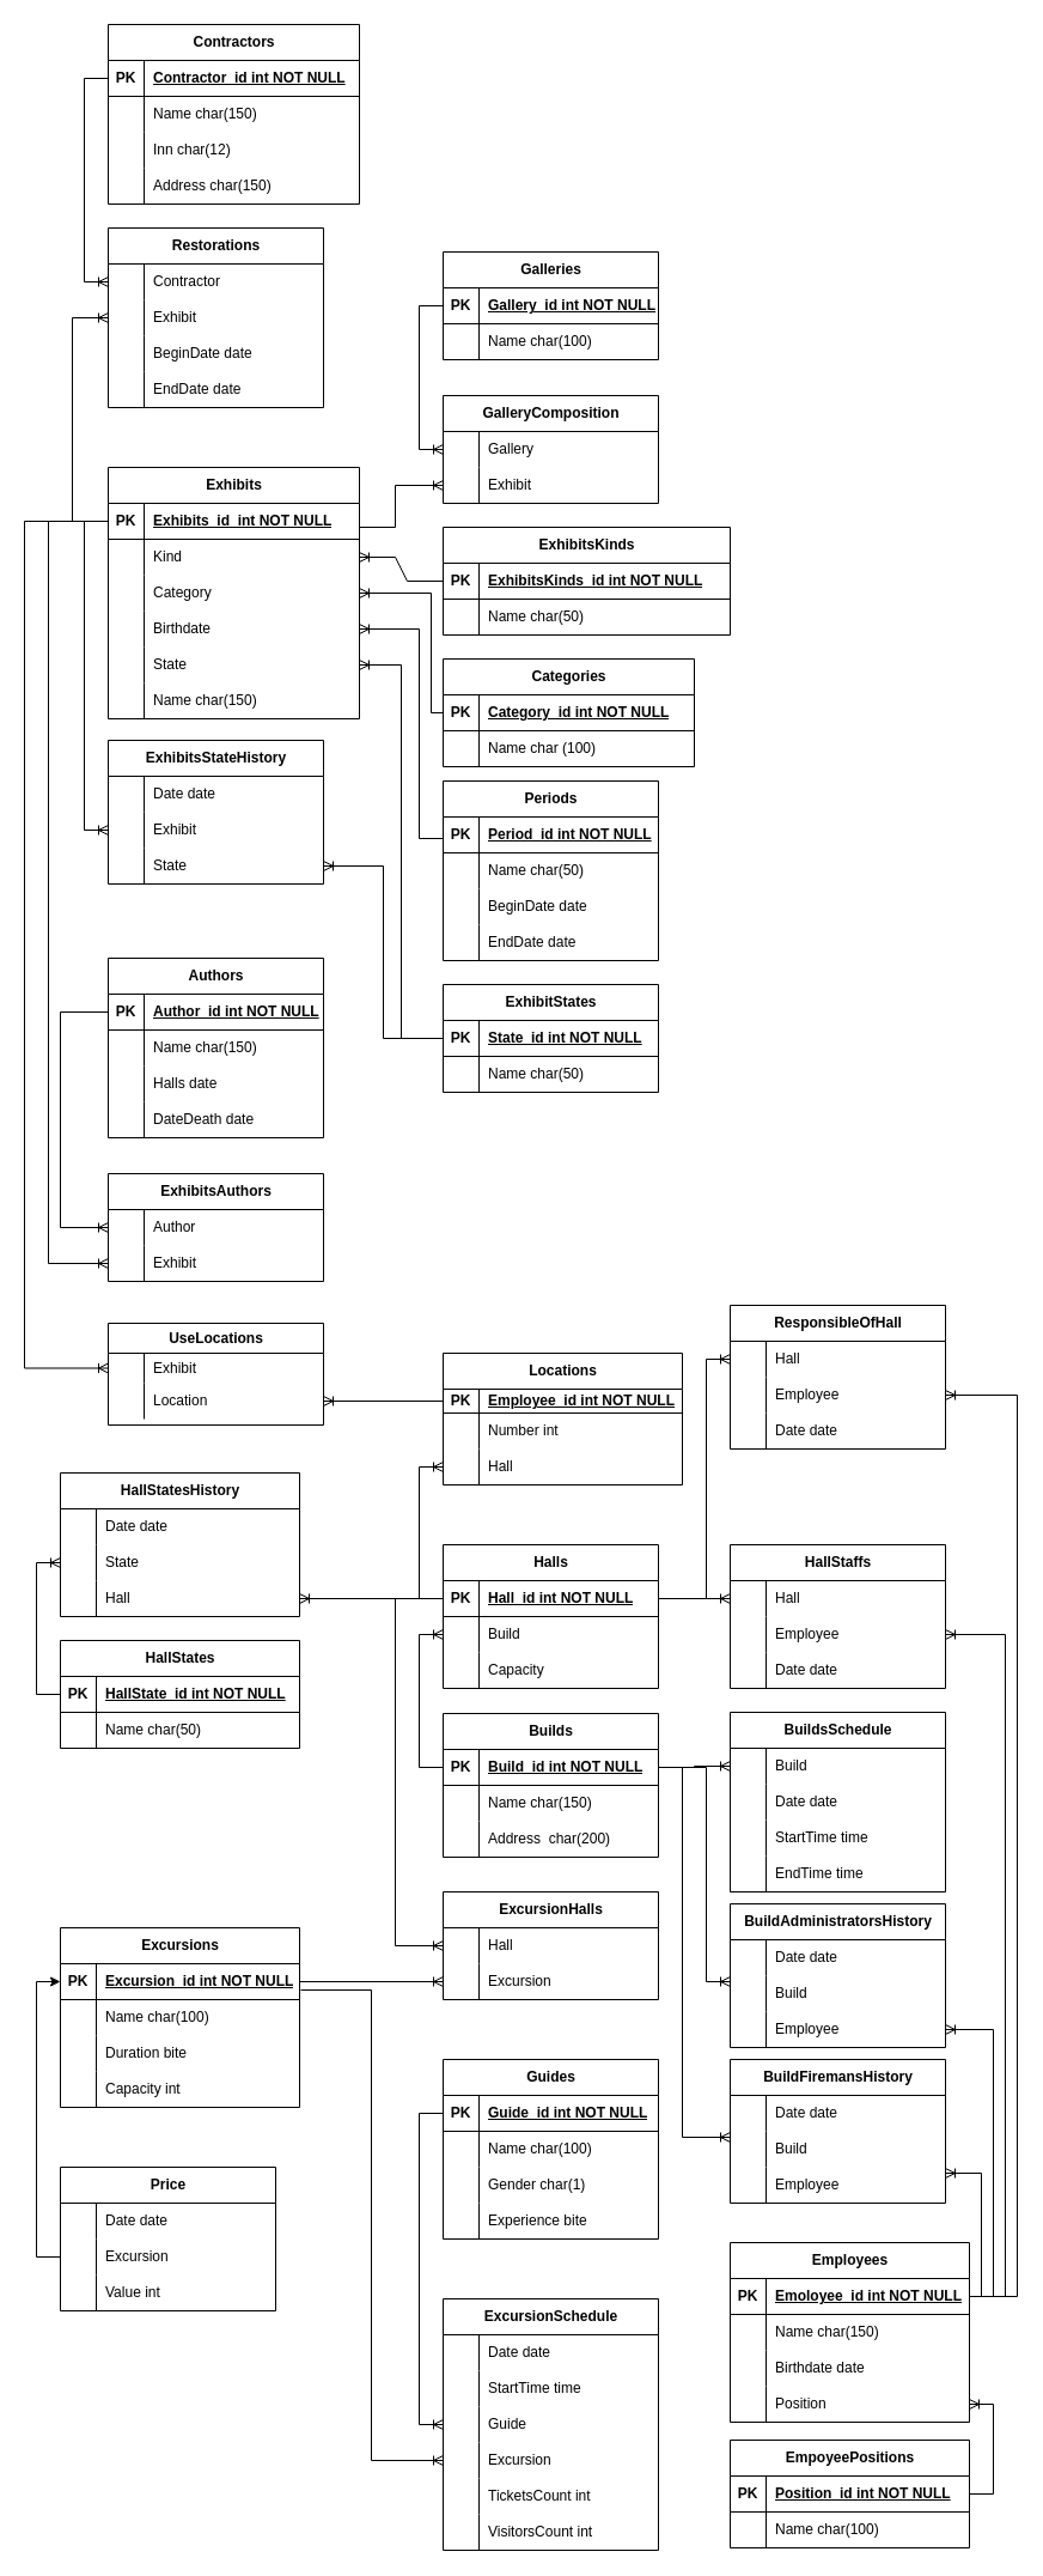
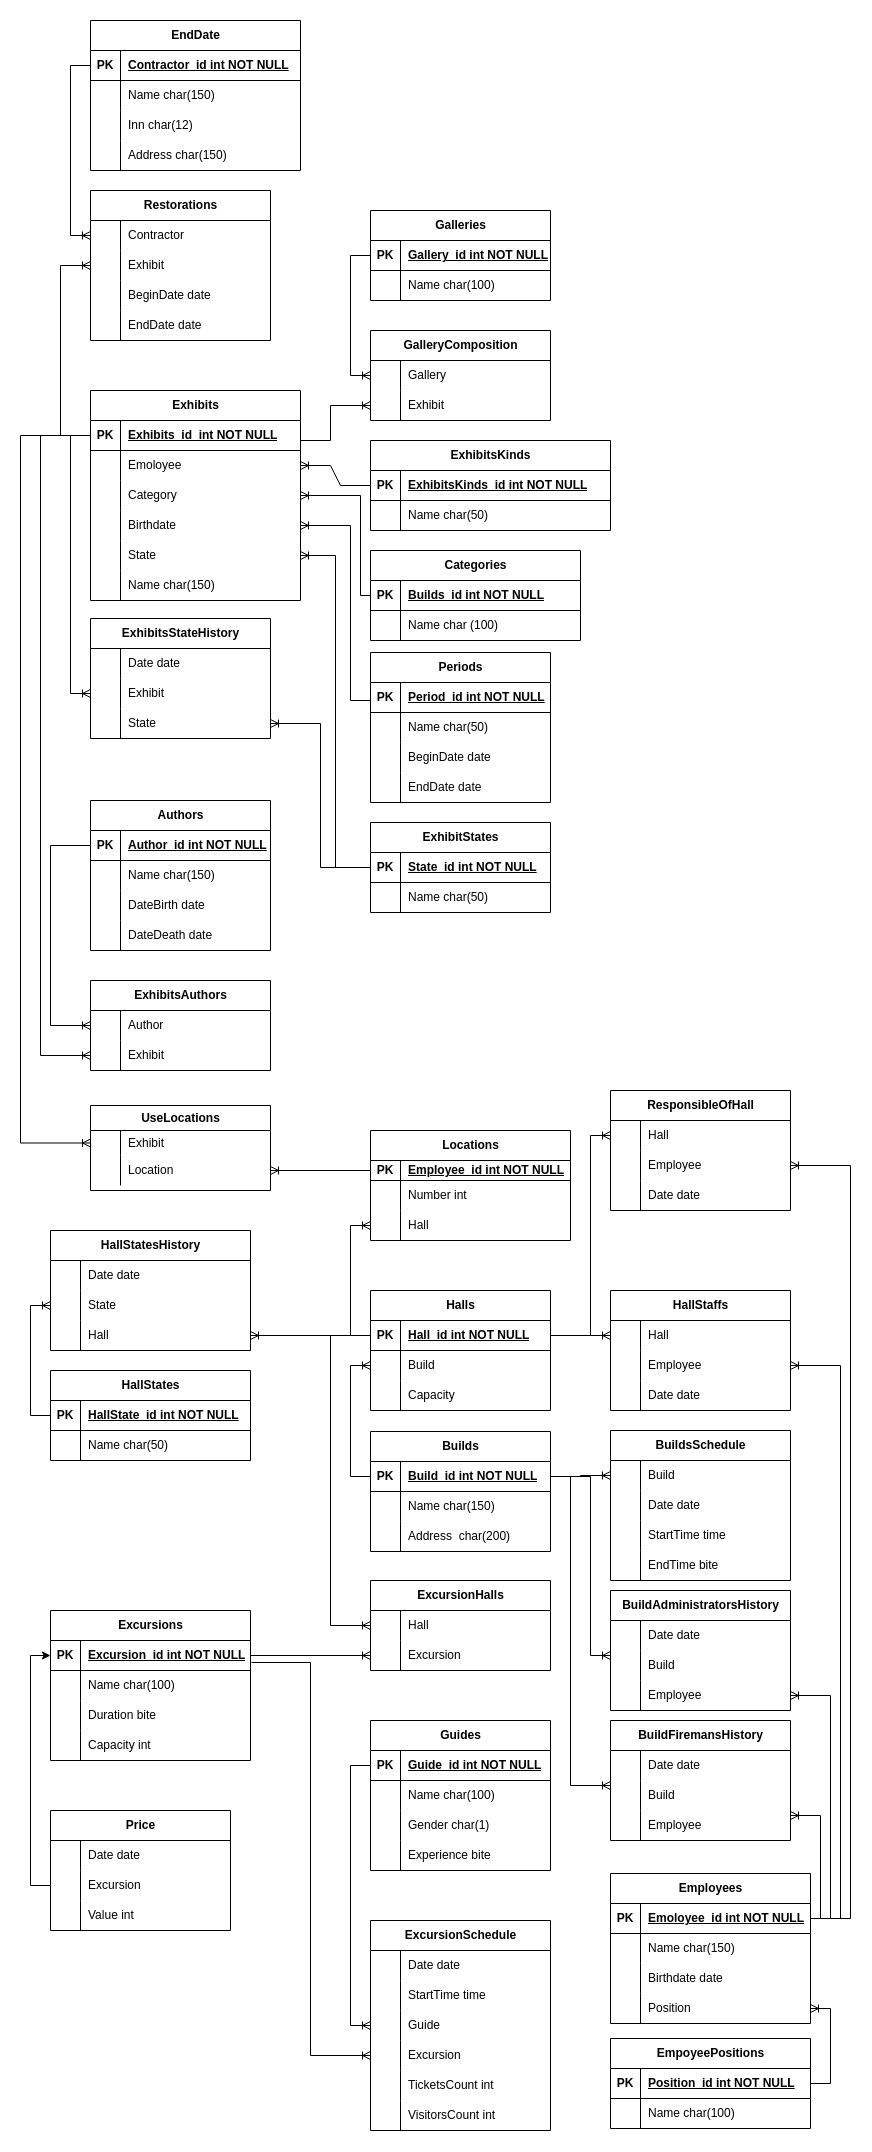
- <mxCell id="231" value="Contractors" style="shape=table;startSize=30;container=1;collapsible=1;childLayout=tableLayout;fixedRows=1;rowLines=0;fontStyle=1;align=center;resizeLast=1;html=1;" vertex="1" parent="1"><mxGeometry x="90" y="20" width="210" height="150" as="geometry" /></mxCell>
+ <mxCell id="231" value="EndDate" style="shape=table;startSize=30;container=1;collapsible=1;childLayout=tableLayout;fixedRows=1;rowLines=0;fontStyle=1;align=center;resizeLast=1;html=1;" vertex="1" parent="1"><mxGeometry x="90" y="20" width="210" height="150" as="geometry" /></mxCell>
- <mxCell id="8" value="Kind" style="shape=partialRectangle;connectable=0;fillColor=none;top=0;left=0;bottom=0;right=0;align=left;spacingLeft=6;overflow=hidden;whiteSpace=wrap;html=1;" vertex="1" parent="6"><mxGeometry x="30" width="180" height="30" as="geometry"><mxRectangle width="180" height="30" as="alternateBounds" /></mxGeometry></mxCell>
+ <mxCell id="8" value="Emoloyee" style="shape=partialRectangle;connectable=0;fillColor=none;top=0;left=0;bottom=0;right=0;align=left;spacingLeft=6;overflow=hidden;whiteSpace=wrap;html=1;" vertex="1" parent="6"><mxGeometry x="30" width="180" height="30" as="geometry"><mxRectangle width="180" height="30" as="alternateBounds" /></mxGeometry></mxCell>
- <mxCell id="54" value="Category_id int NOT NULL" style="shape=partialRectangle;connectable=0;fillColor=none;top=0;left=0;bottom=0;right=0;align=left;spacingLeft=6;fontStyle=5;overflow=hidden;whiteSpace=wrap;html=1;" vertex="1" parent="52"><mxGeometry x="30" width="180" height="30" as="geometry"><mxRectangle width="180" height="30" as="alternateBounds" /></mxGeometry></mxCell>
+ <mxCell id="54" value="Builds_id int NOT NULL" style="shape=partialRectangle;connectable=0;fillColor=none;top=0;left=0;bottom=0;right=0;align=left;spacingLeft=6;fontStyle=5;overflow=hidden;whiteSpace=wrap;html=1;" vertex="1" parent="52"><mxGeometry x="30" width="180" height="30" as="geometry"><mxRectangle width="180" height="30" as="alternateBounds" /></mxGeometry></mxCell>
- <mxCell id="38" value="Halls date" style="shape=partialRectangle;connectable=0;fillColor=none;top=0;left=0;bottom=0;right=0;align=left;spacingLeft=6;overflow=hidden;whiteSpace=wrap;html=1;" vertex="1" parent="36"><mxGeometry x="30" width="150" height="30" as="geometry"><mxRectangle width="150" height="30" as="alternateBounds" /></mxGeometry></mxCell>
+ <mxCell id="38" value="DateBirth date" style="shape=partialRectangle;connectable=0;fillColor=none;top=0;left=0;bottom=0;right=0;align=left;spacingLeft=6;overflow=hidden;whiteSpace=wrap;html=1;" vertex="1" parent="36"><mxGeometry x="30" width="150" height="30" as="geometry"><mxRectangle width="150" height="30" as="alternateBounds" /></mxGeometry></mxCell>
- <mxCell id="150" value="EndTime time" style="shape=partialRectangle;connectable=0;fillColor=none;top=0;left=0;bottom=0;right=0;align=left;spacingLeft=6;overflow=hidden;whiteSpace=wrap;html=1;" vertex="1" parent="148"><mxGeometry x="30" width="150" height="30" as="geometry"><mxRectangle width="150" height="30" as="alternateBounds" /></mxGeometry></mxCell>
+ <mxCell id="150" value="EndTime bite" style="shape=partialRectangle;connectable=0;fillColor=none;top=0;left=0;bottom=0;right=0;align=left;spacingLeft=6;overflow=hidden;whiteSpace=wrap;html=1;" vertex="1" parent="148"><mxGeometry x="30" width="150" height="30" as="geometry"><mxRectangle width="150" height="30" as="alternateBounds" /></mxGeometry></mxCell>
